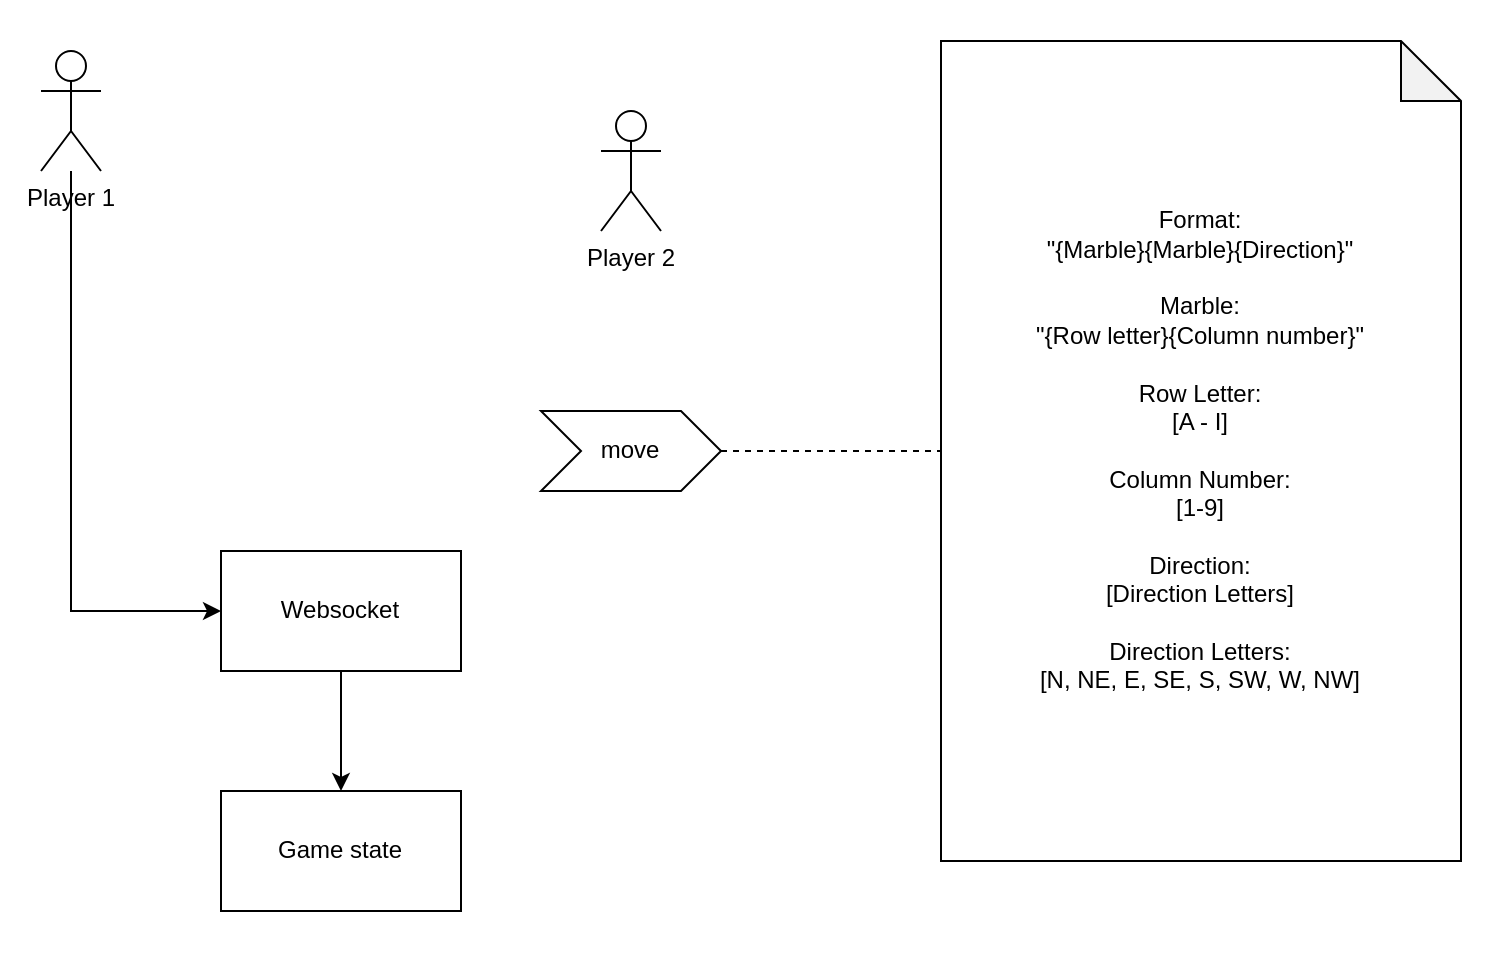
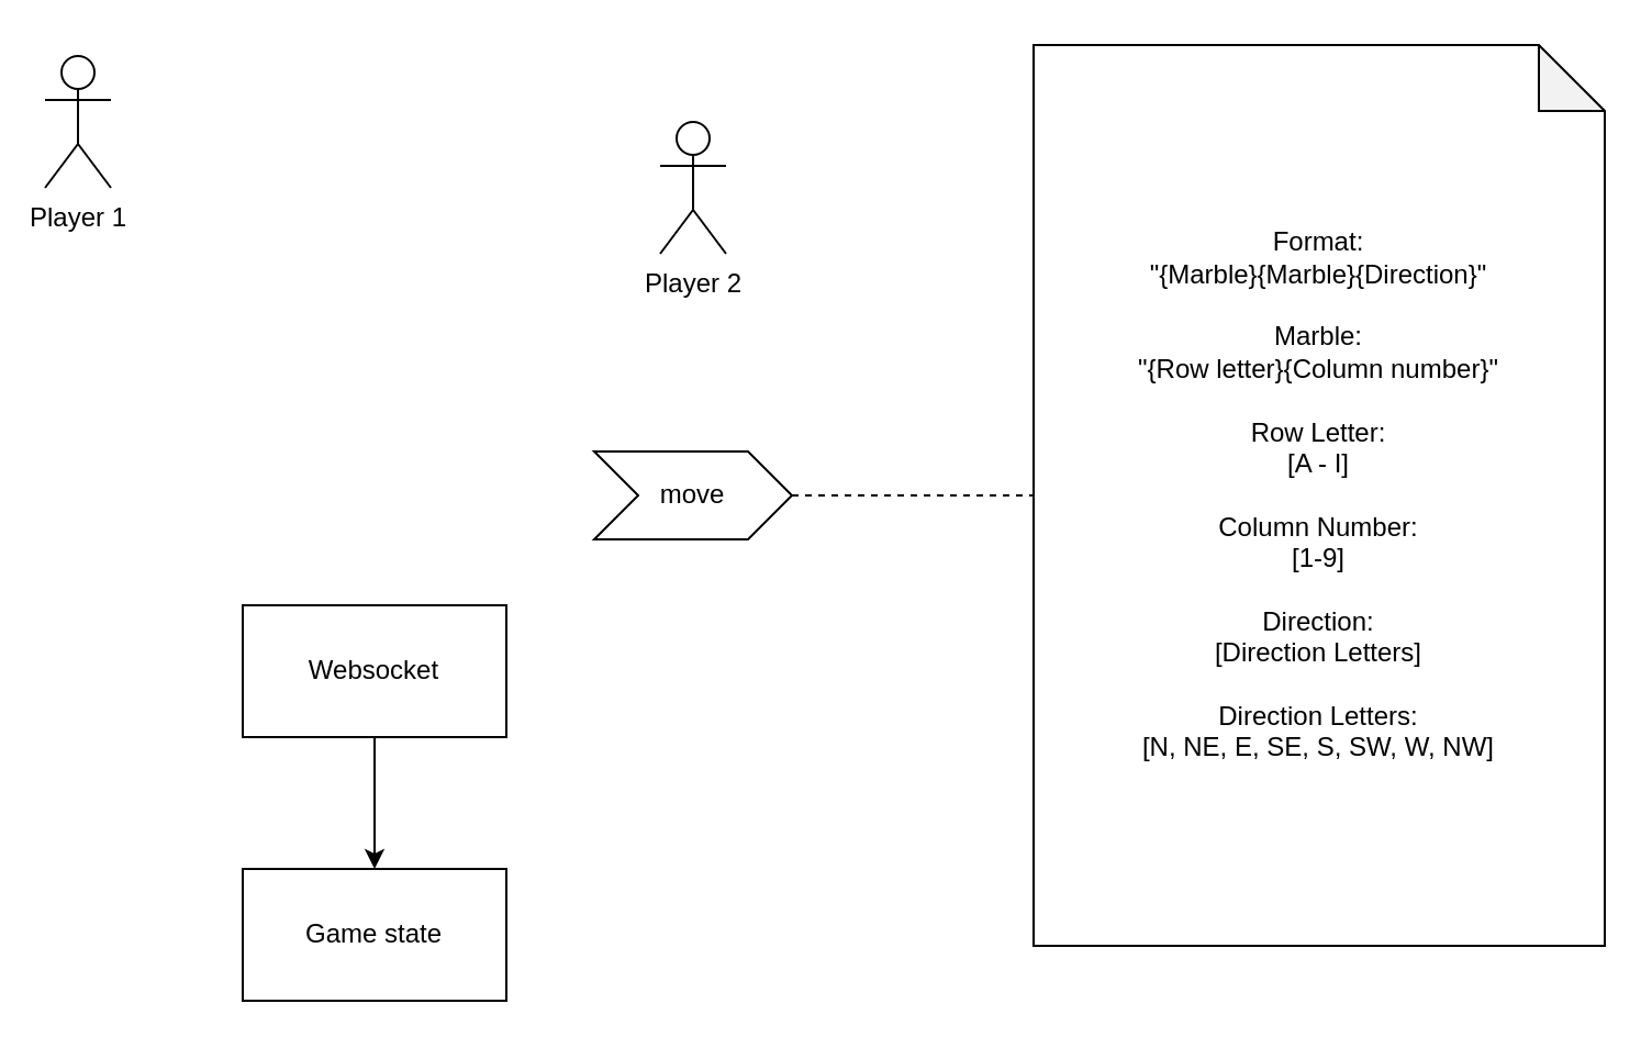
- <mxCell id="3" style="edgeStyle=orthogonalEdgeStyle;rounded=0;orthogonalLoop=1;jettySize=auto;html=1;entryX=0;entryY=0.5;entryDx=0;entryDy=0;" parent="1" source="4" target="7" edge="1"><mxGeometry relative="1" as="geometry"><Array as="points"><mxPoint x="35" y="305" /></Array></mxGeometry></mxCell>
